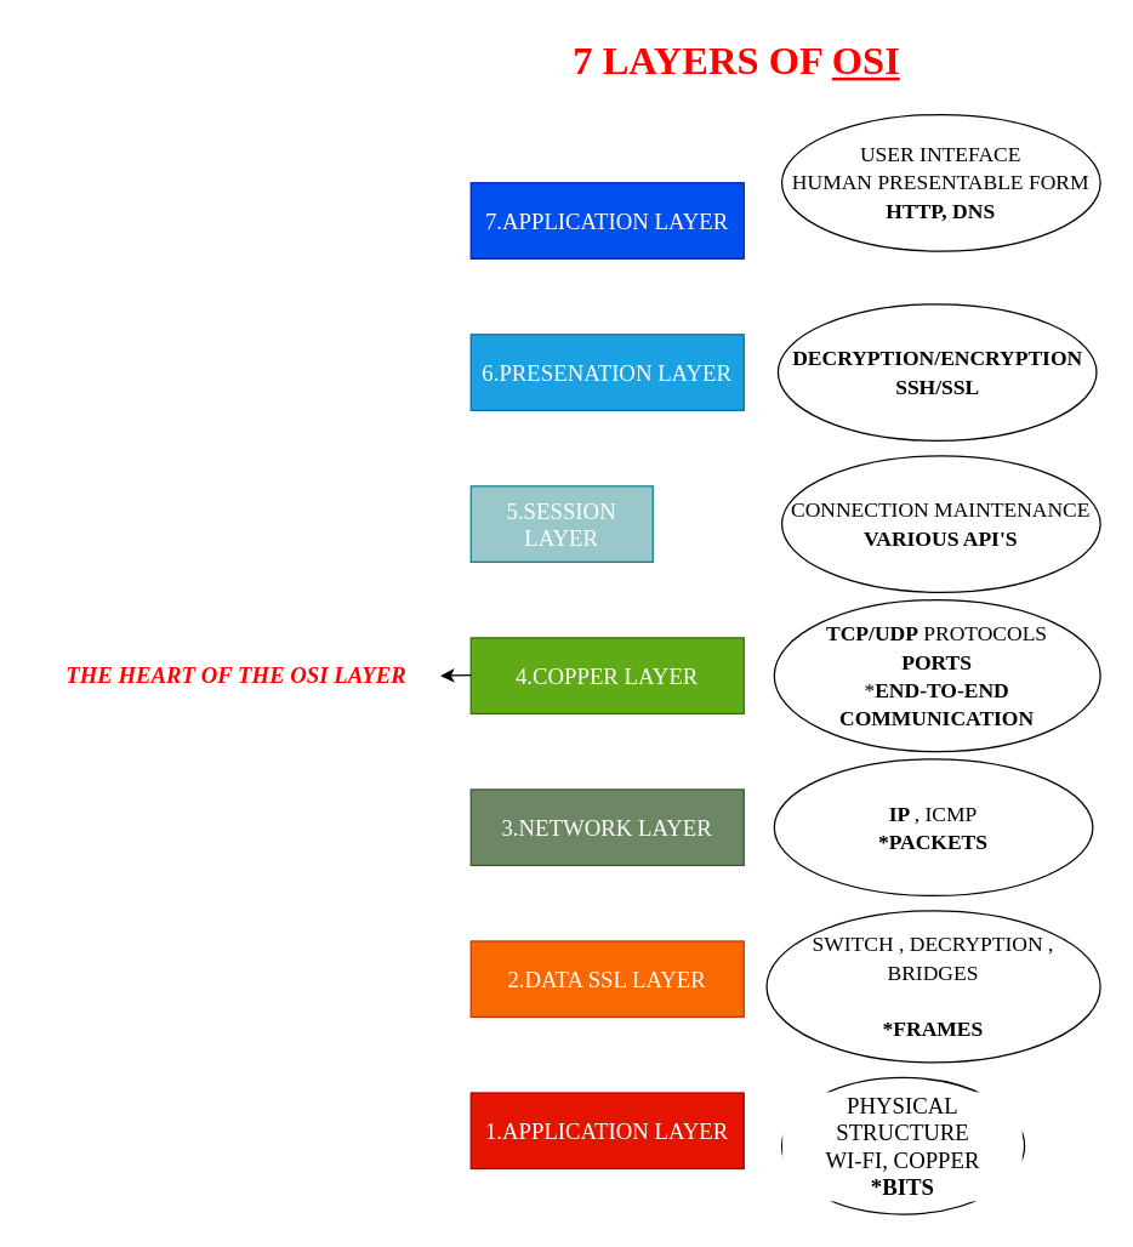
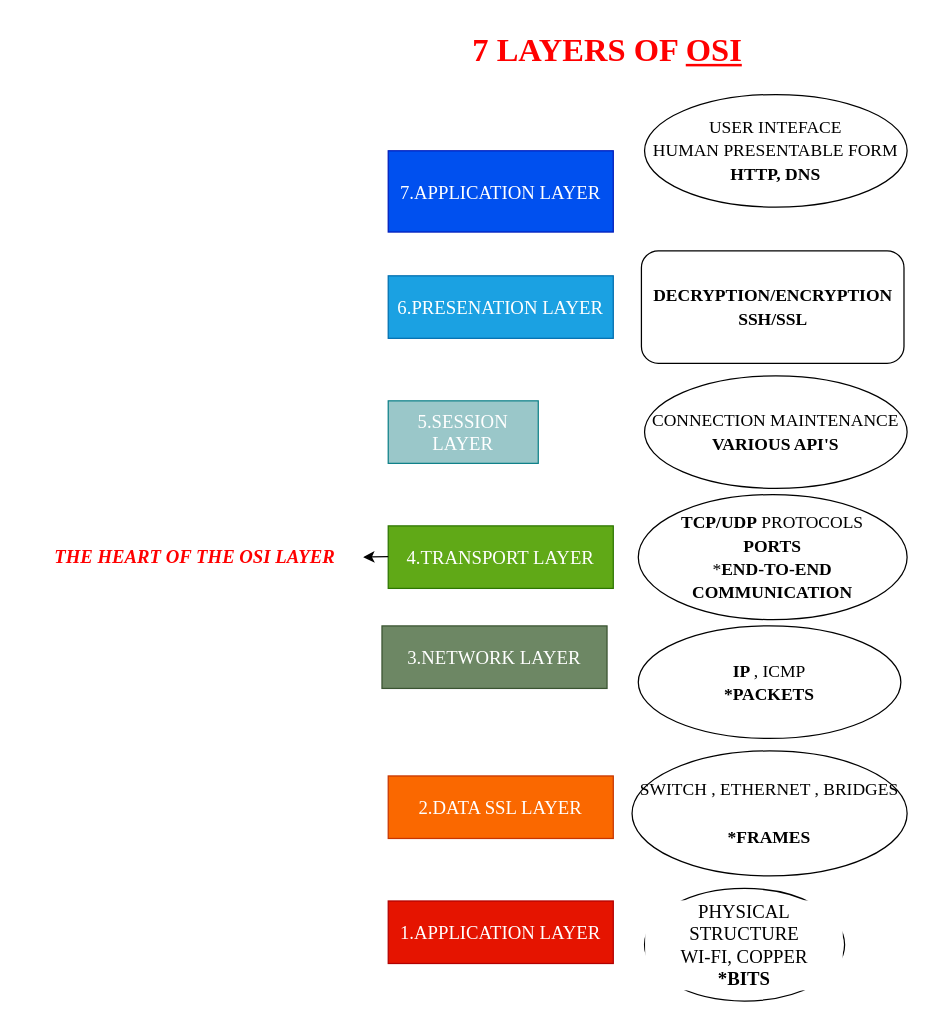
- <mxCell id="8" value="&lt;span style=&quot;font-family: &amp;quot;Comic Sans MS&amp;quot;; font-size: 15px;&quot;&gt;7.APPLICATION LAYER&lt;/span&gt;" style="rounded=0;whiteSpace=wrap;html=1;fillColor=#0050ef;strokeColor=#001DBC;fontColor=#ffffff;" vertex="1" parent="1"><mxGeometry x="310" y="120" width="180" height="50" as="geometry" /></mxCell>
+ <mxCell id="8" value="&lt;span style=&quot;font-family: &amp;quot;Comic Sans MS&amp;quot;; font-size: 15px;&quot;&gt;7.APPLICATION LAYER&lt;/span&gt;" style="rounded=0;whiteSpace=wrap;html=1;fillColor=#0050ef;strokeColor=#001DBC;fontColor=#ffffff;" vertex="1" parent="1"><mxGeometry x="310" y="120" width="180" height="65" as="geometry" /></mxCell>
- <mxCell id="17" value="&lt;b style=&quot;font-size: 14px;&quot;&gt;DECRYPTION/ENCRYPTION&lt;br&gt;SSH/SSL&lt;br&gt;&lt;/b&gt;" style="ellipse;whiteSpace=wrap;html=1;fontFamily=Comic Sans MS;fontSize=15;" vertex="1" parent="1"><mxGeometry x="512.5" y="200" width="210" height="90" as="geometry" /></mxCell>
+ <mxCell id="17" value="&lt;b style=&quot;font-size: 14px;&quot;&gt;DECRYPTION/ENCRYPTION&lt;br&gt;SSH/SSL&lt;br&gt;&lt;/b&gt;" style="whiteSpace=wrap;html=1;fontFamily=Comic Sans MS;fontSize=15;rounded=1;" vertex="1" parent="1"><mxGeometry x="512.5" y="200" width="210" height="90" as="geometry" /></mxCell>
- <mxCell id="5" value="&lt;span style=&quot;font-family: &amp;quot;Comic Sans MS&amp;quot;; font-size: 15px;&quot;&gt;4.COPPER LAYER&lt;/span&gt;" style="rounded=0;whiteSpace=wrap;html=1;fillColor=#60a917;fontColor=#ffffff;strokeColor=#2D7600;" vertex="1" parent="1"><mxGeometry x="310" y="420" width="180" height="50" as="geometry" /></mxCell>
+ <mxCell id="5" value="&lt;span style=&quot;font-family: &amp;quot;Comic Sans MS&amp;quot;; font-size: 15px;&quot;&gt;4.TRANSPORT LAYER&lt;/span&gt;" style="rounded=0;whiteSpace=wrap;html=1;fillColor=#60a917;fontColor=#ffffff;strokeColor=#2D7600;" vertex="1" parent="1"><mxGeometry x="310" y="420" width="180" height="50" as="geometry" /></mxCell>
- <mxCell id="4" value="&lt;span style=&quot;font-family: &amp;quot;Comic Sans MS&amp;quot;; font-size: 15px;&quot;&gt;3.NETWORK LAYER&lt;/span&gt;" style="rounded=0;whiteSpace=wrap;html=1;fillColor=#6d8764;fontColor=#ffffff;strokeColor=#3A5431;" vertex="1" parent="1"><mxGeometry x="310" y="520" width="180" height="50" as="geometry" /></mxCell>
+ <mxCell id="4" value="&lt;span style=&quot;font-family: &amp;quot;Comic Sans MS&amp;quot;; font-size: 15px;&quot;&gt;3.NETWORK LAYER&lt;/span&gt;" style="rounded=0;whiteSpace=wrap;html=1;fillColor=#6d8764;fontColor=#ffffff;strokeColor=#3A5431;" vertex="1" parent="1"><mxGeometry x="305" y="500" width="180" height="50" as="geometry" /></mxCell>
- <mxCell id="11" value="&lt;font style=&quot;font-size: 14px;&quot;&gt;SWITCH , DECRYPTION , BRIDGES&lt;br&gt;&lt;br&gt;&lt;b&gt;*FRAMES&lt;/b&gt;&lt;/font&gt;" style="ellipse;whiteSpace=wrap;html=1;fontFamily=Comic Sans MS;fontSize=15;" vertex="1" parent="1"><mxGeometry x="505" y="600" width="220" height="100" as="geometry" /></mxCell>
+ <mxCell id="11" value="&lt;font style=&quot;font-size: 14px;&quot;&gt;SWITCH , ETHERNET , BRIDGES&lt;br&gt;&lt;br&gt;&lt;b&gt;*FRAMES&lt;/b&gt;&lt;/font&gt;" style="ellipse;whiteSpace=wrap;html=1;fontFamily=Comic Sans MS;fontSize=15;" vertex="1" parent="1"><mxGeometry x="505" y="600" width="220" height="100" as="geometry" /></mxCell>
